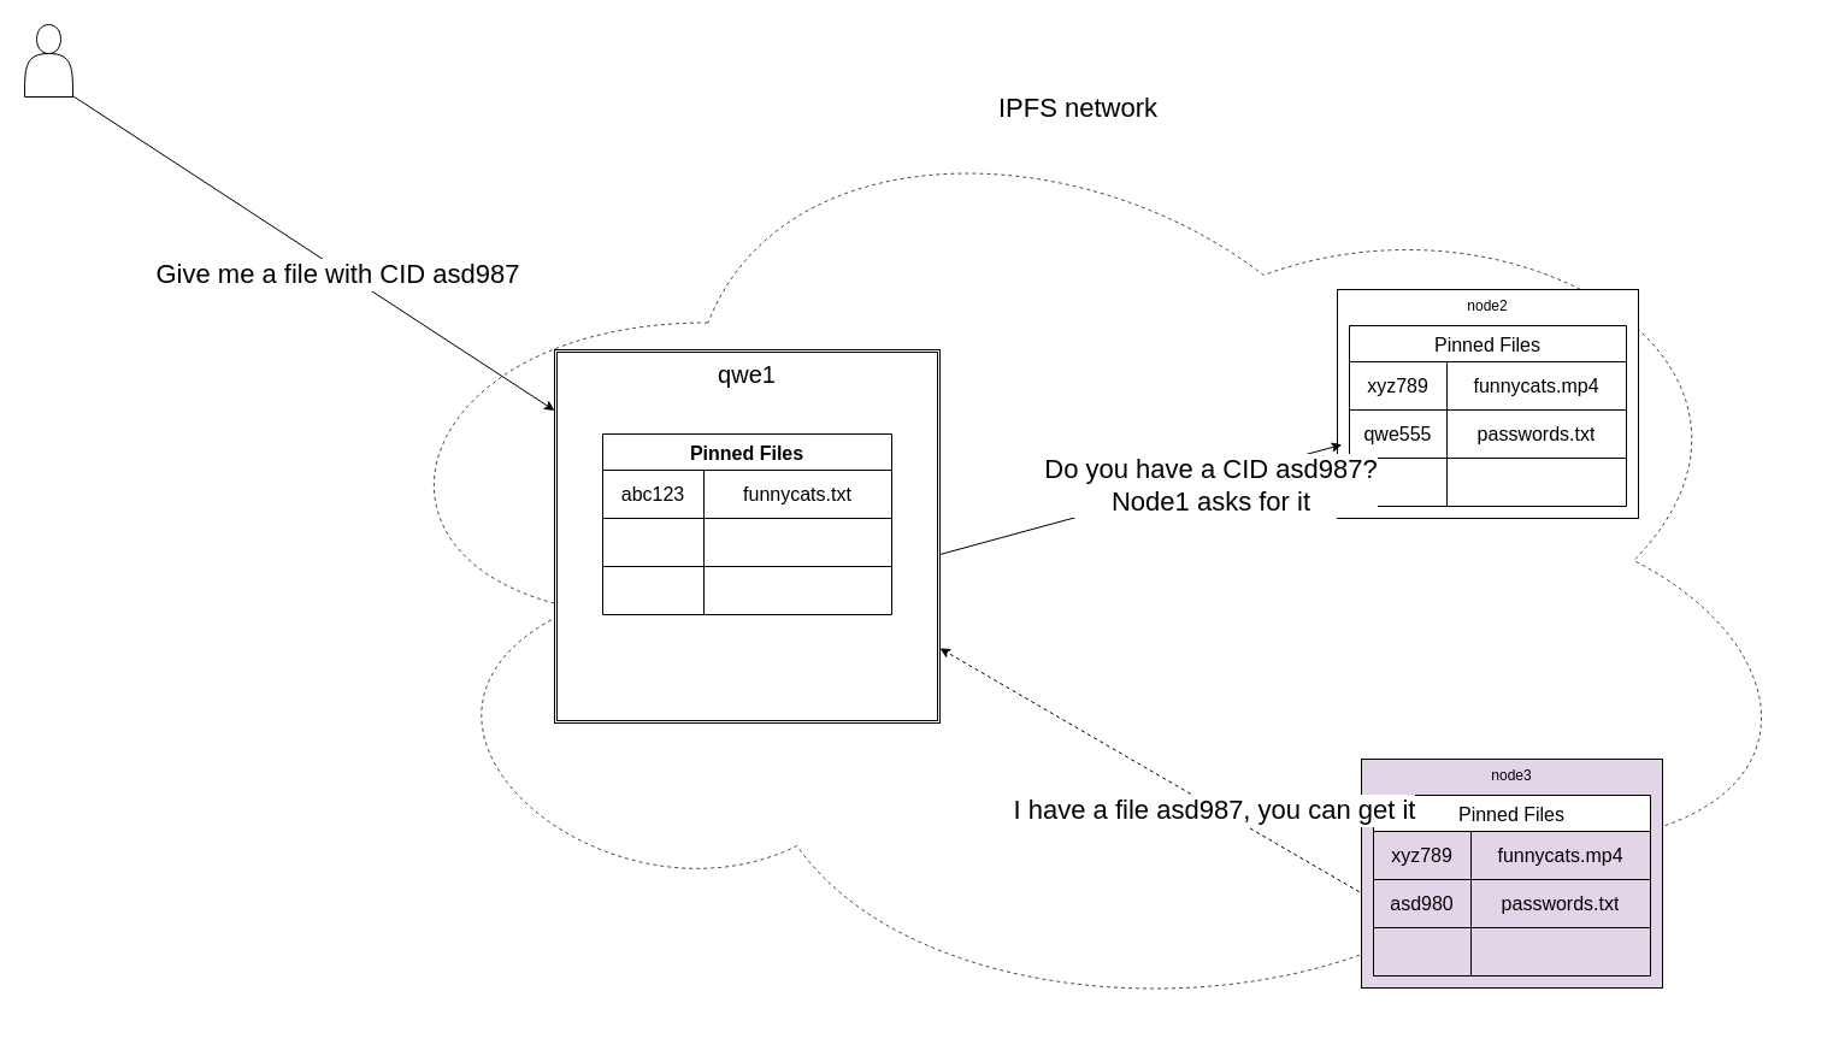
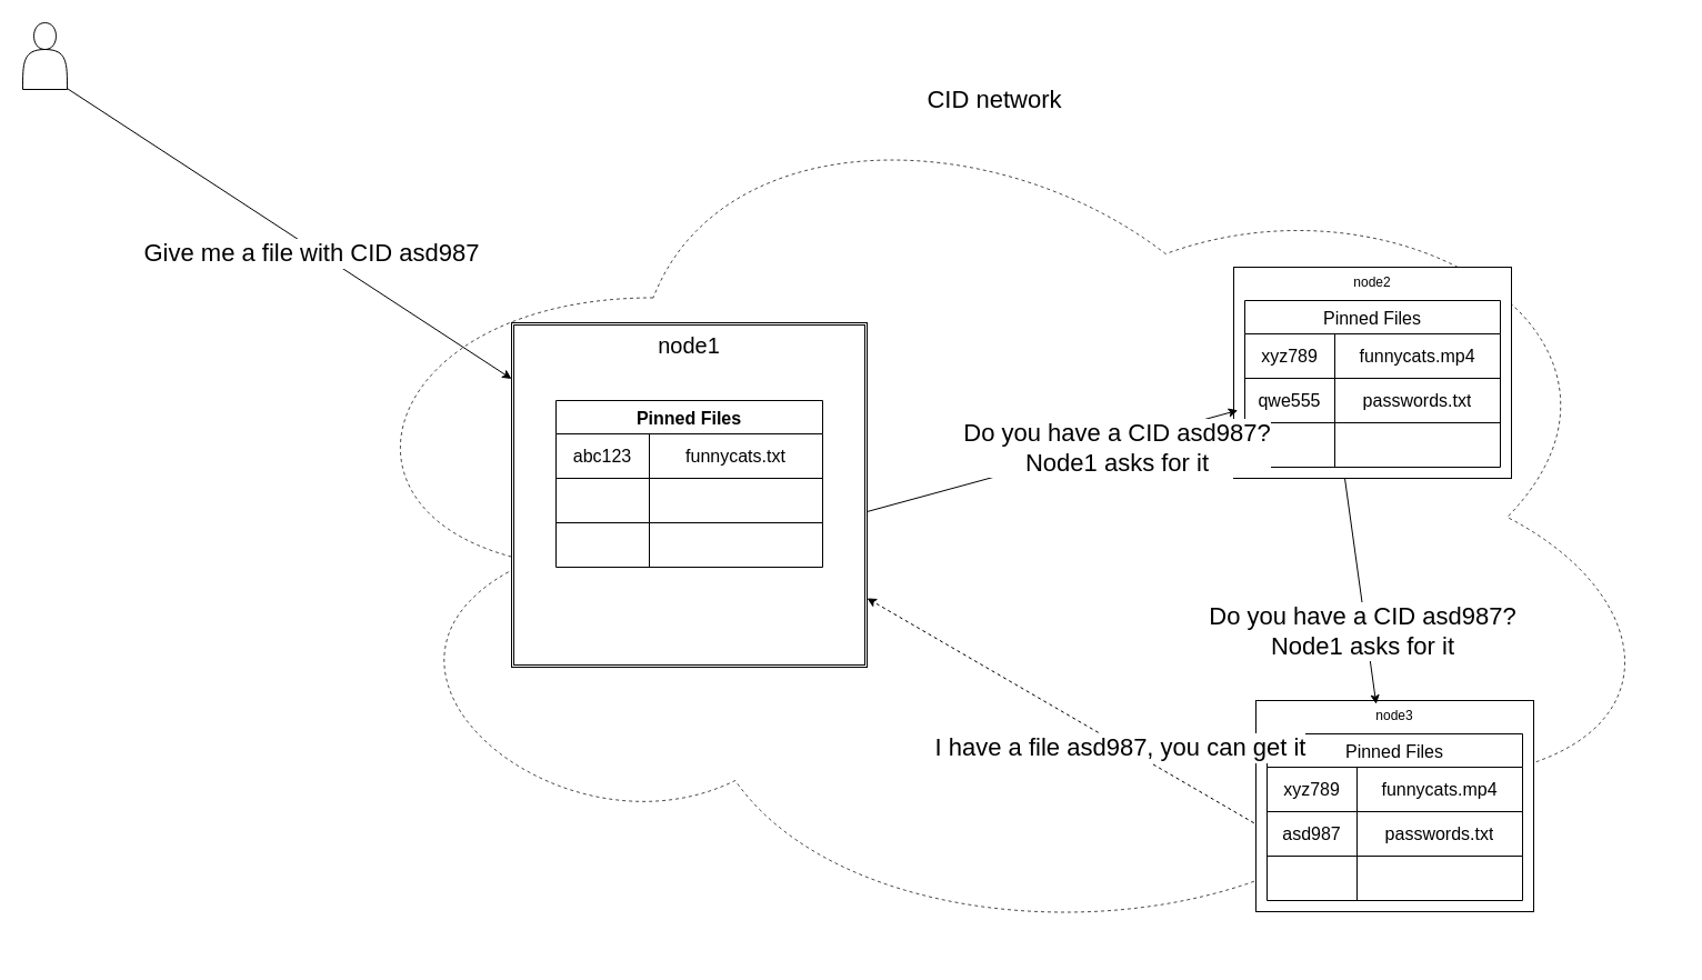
- <mxCell id="2" value="IPFS network" style="ellipse;shape=cloud;whiteSpace=wrap;html=1;fontSize=22;verticalAlign=top;align=center;opacity=70;dashed=1;" parent="1" vertex="1"><mxGeometry x="280" width="1230" height="790" as="geometry" y="70" /></mxCell>
+ <mxCell id="2" value="CID network" style="ellipse;shape=cloud;whiteSpace=wrap;html=1;fontSize=22;verticalAlign=top;align=center;opacity=70;dashed=1;" parent="1" vertex="1"><mxGeometry x="280" width="1230" height="790" as="geometry" y="70" /></mxCell>
- <mxCell id="3" value="qwe1" style="shape=ext;double=1;rounded=0;whiteSpace=wrap;html=1;fontSize=20;verticalAlign=top;" parent="1" vertex="1"><mxGeometry x="460" y="290" width="320" height="310" as="geometry" /></mxCell>
+ <mxCell id="3" value="node1" style="shape=ext;double=1;rounded=0;whiteSpace=wrap;html=1;fontSize=20;verticalAlign=top;" parent="1" vertex="1"><mxGeometry x="460" y="290" width="320" height="310" as="geometry" /></mxCell>
+ <mxCell id="41" value="" style="endArrow=classic;html=1;rounded=0;entryX=0.433;entryY=0.017;entryDx=0;entryDy=0;entryPerimeter=0;exitX=0.4;exitY=1;exitDx=0;exitDy=0;exitPerimeter=0;" parent="1" source="14" target="25" edge="1"><mxGeometry width="50" height="50" relative="1" as="geometry"><mxPoint x="790" y="470" as="sourcePoint" /><mxPoint x="1124" y="379" as="targetPoint" /></mxGeometry></mxCell>
+ <mxCell id="42" value="&lt;div&gt;Do you have a CID asd987?&lt;/div&gt;&lt;div&gt;Node1 asks for it&lt;/div&gt;" style="edgeLabel;html=1;align=center;verticalAlign=middle;resizable=0;points=[];fontSize=22;" parent="41" vertex="1" connectable="0"><mxGeometry x="0.344" y="-4" relative="1" as="geometry"><mxPoint as="offset" /></mxGeometry></mxCell>
- <mxCell id="25" value="node3" style="rounded=0;whiteSpace=wrap;html=1;verticalAlign=top;fillColor=#e1d5e7;" parent="1" vertex="1"><mxGeometry x="1130" y="630" width="250" height="190" as="geometry" /></mxCell>
+ <mxCell id="25" value="node3" style="rounded=0;whiteSpace=wrap;html=1;verticalAlign=top;" parent="1" vertex="1"><mxGeometry x="1130" y="630" width="250" height="190" as="geometry" /></mxCell>
- <mxCell id="31" value="asd980" style="shape=partialRectangle;html=1;whiteSpace=wrap;connectable=0;strokeColor=inherit;overflow=hidden;fillColor=none;top=0;left=0;bottom=0;right=0;pointerEvents=1;fontSize=16;" parent="30" vertex="1"><mxGeometry width="81" height="40" as="geometry"><mxRectangle width="81" height="40" as="alternateBounds" /></mxGeometry></mxCell>
+ <mxCell id="31" value="asd987" style="shape=partialRectangle;html=1;whiteSpace=wrap;connectable=0;strokeColor=inherit;overflow=hidden;fillColor=none;top=0;left=0;bottom=0;right=0;pointerEvents=1;fontSize=16;" parent="30" vertex="1"><mxGeometry width="81" height="40" as="geometry"><mxRectangle width="81" height="40" as="alternateBounds" /></mxGeometry></mxCell>
